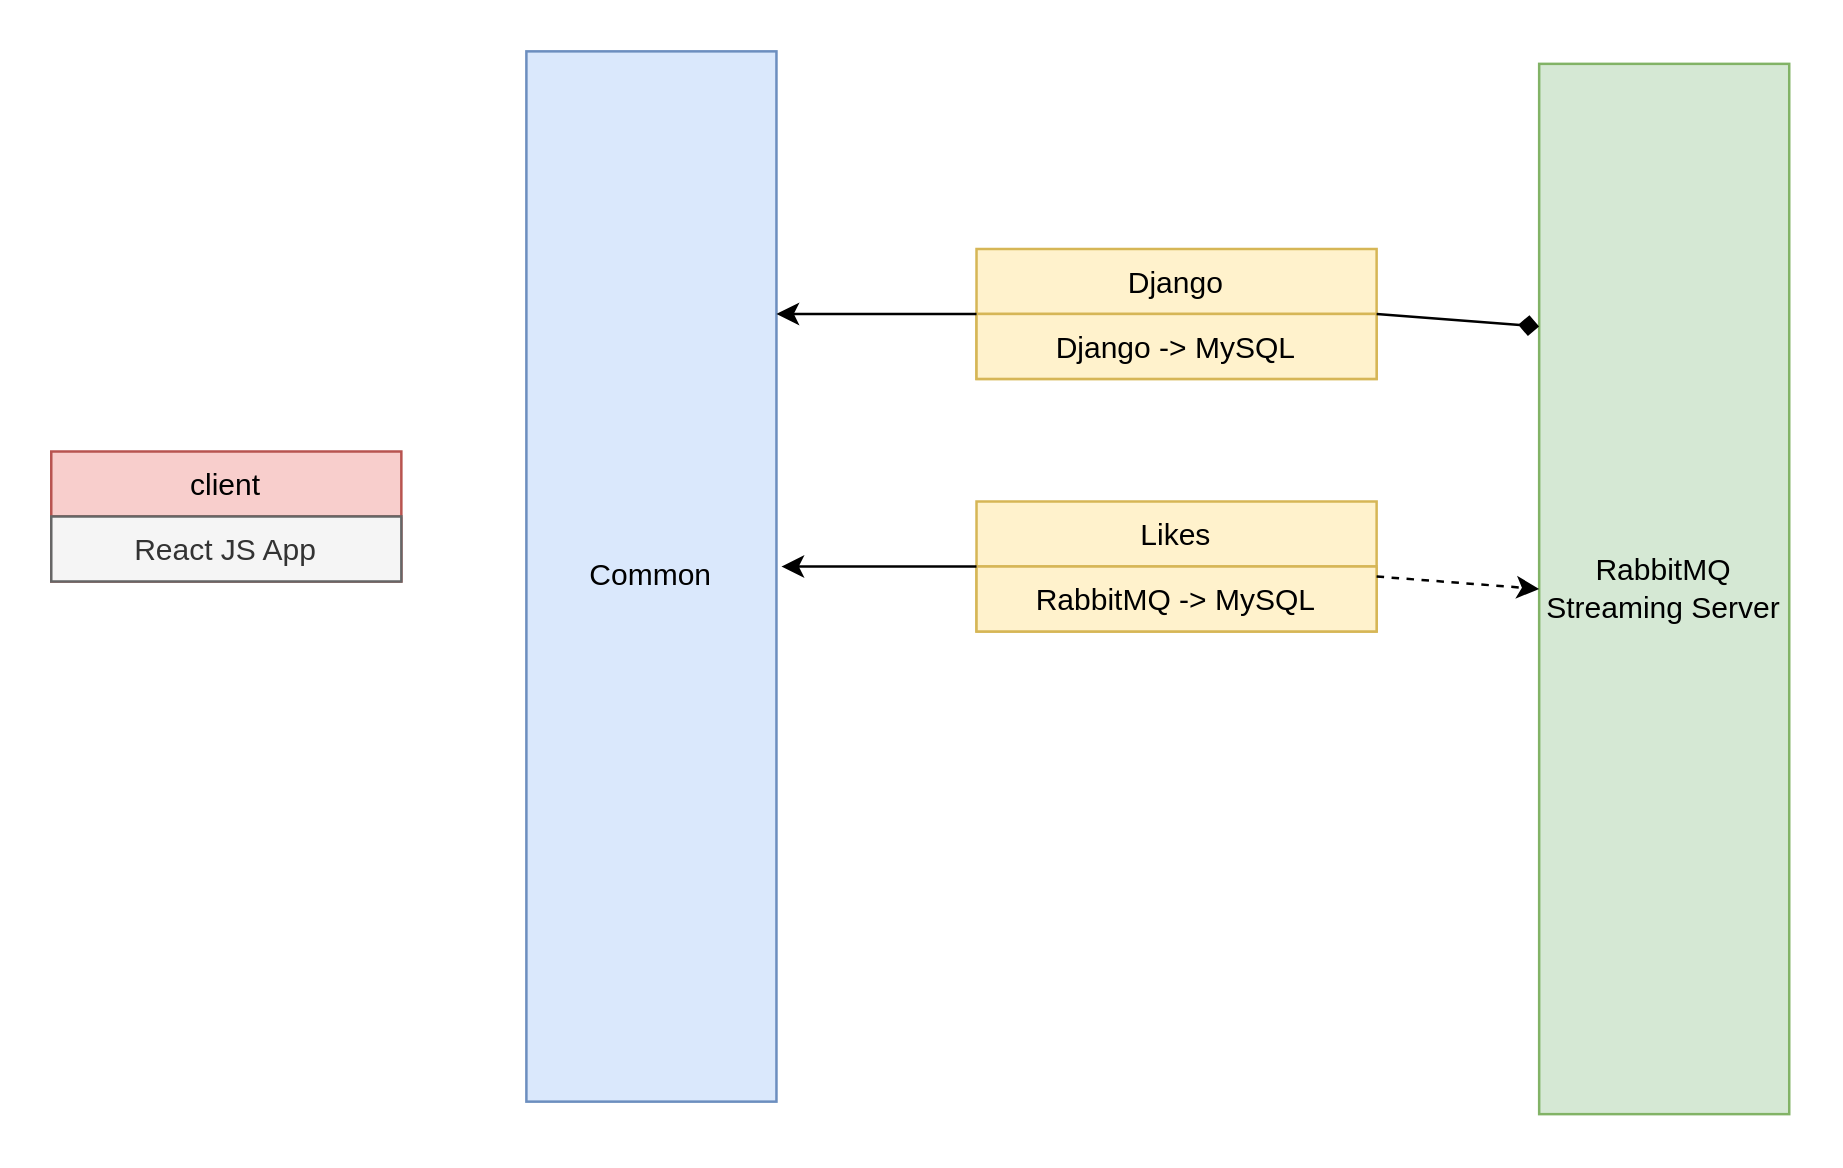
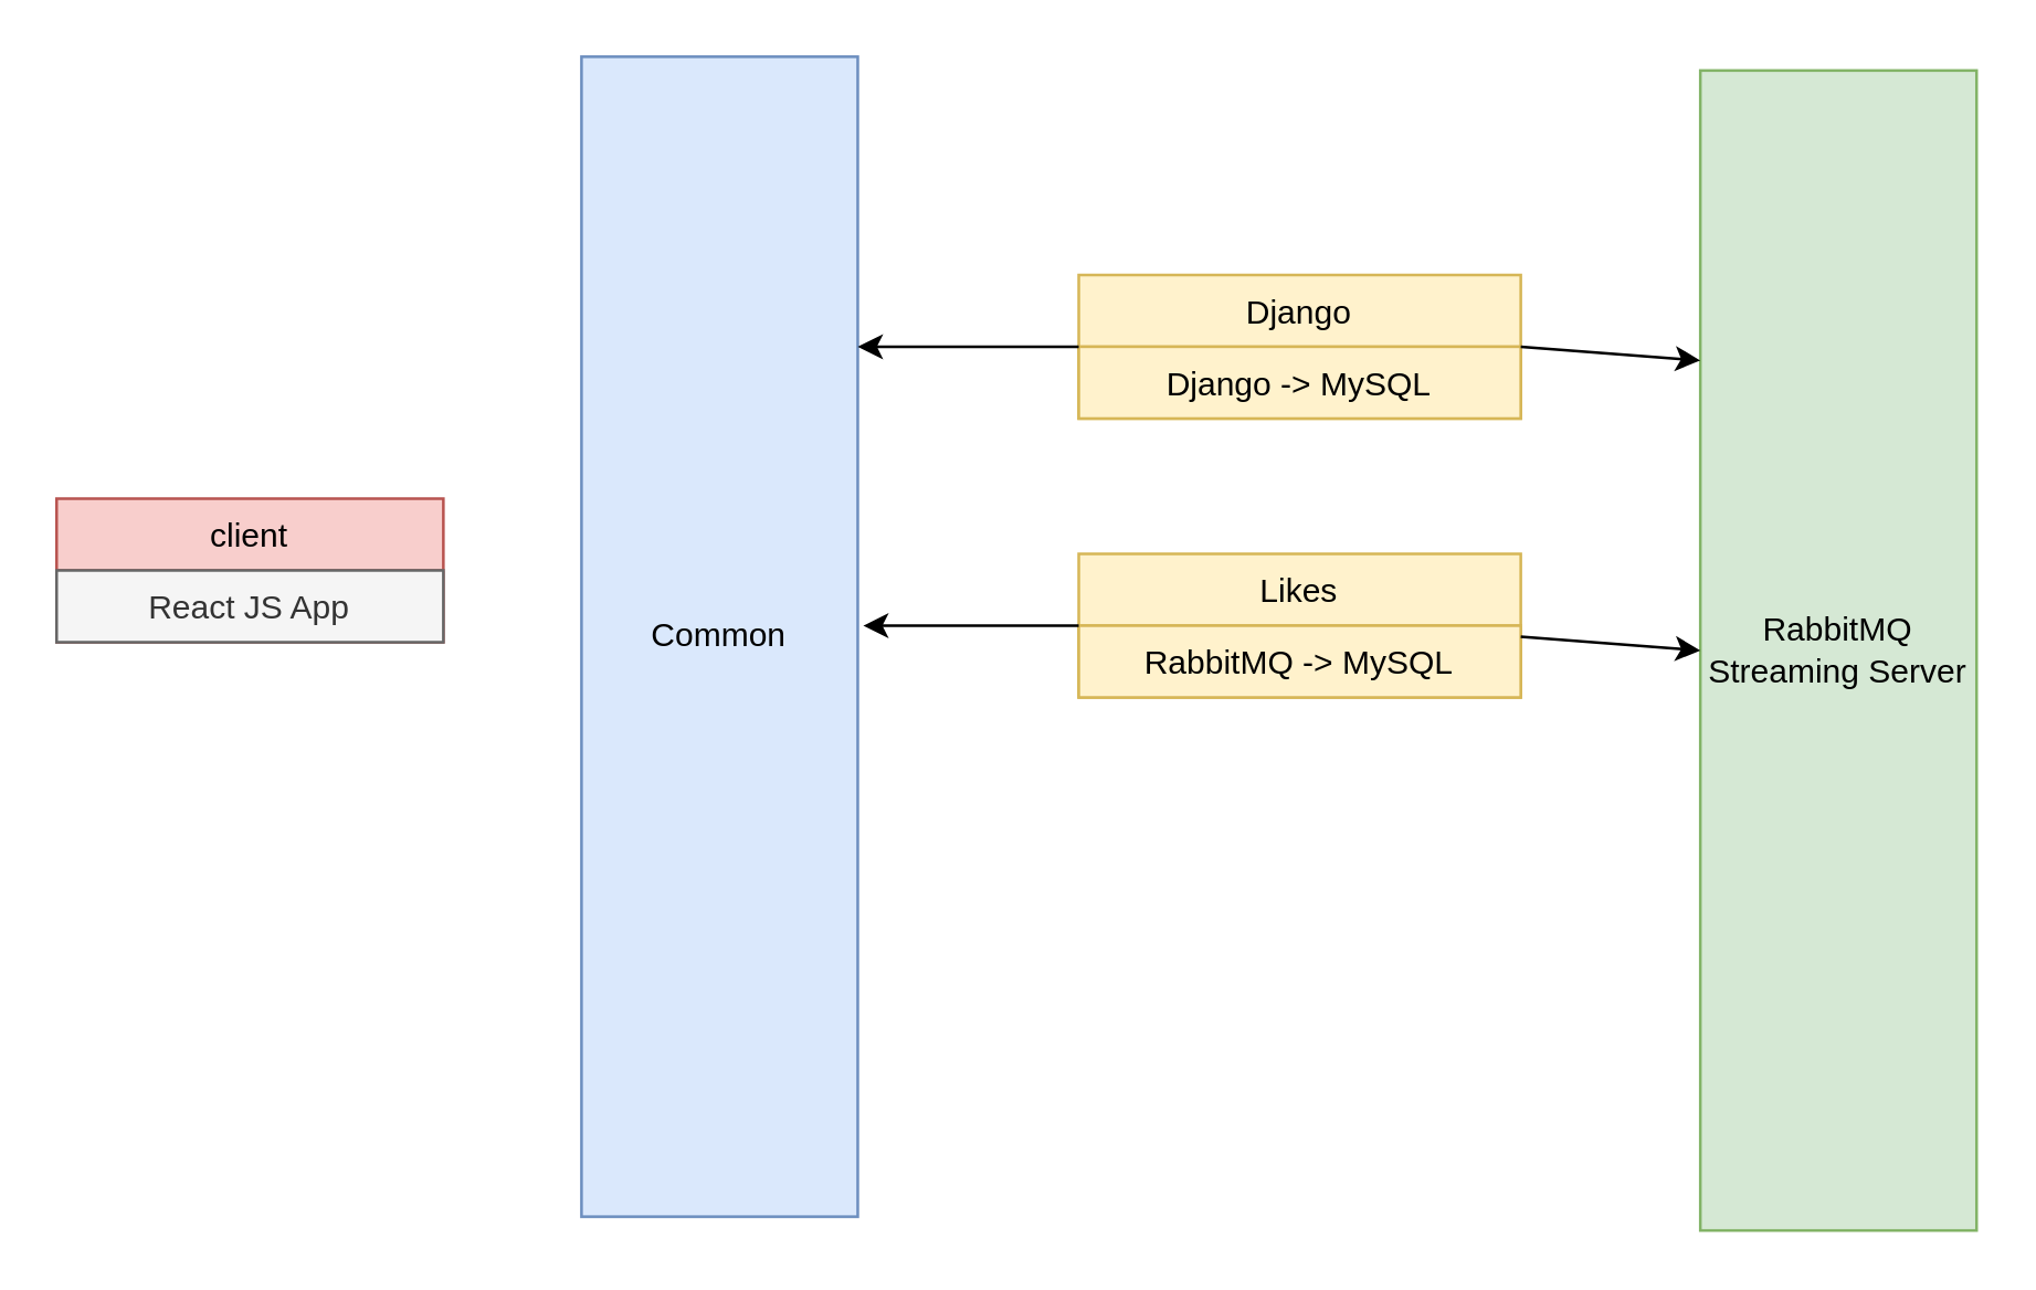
- <mxCell id="10" value="" style="endArrow=diamond;html=1;entryX=0;entryY=0.25;entryDx=0;entryDy=0;exitX=1;exitY=0.5;exitDx=0;exitDy=0;" edge="1" parent="1" source="4" target="9"><mxGeometry width="50" height="50" relative="1" as="geometry"><mxPoint x="390" y="250" as="sourcePoint" /><mxPoint x="440" y="200" as="targetPoint" /></mxGeometry></mxCell>
+ <mxCell id="10" value="" style="endArrow=classic;html=1;entryX=0;entryY=0.25;entryDx=0;entryDy=0;exitX=1;exitY=0.5;exitDx=0;exitDy=0;" edge="1" parent="1" source="4" target="9"><mxGeometry width="50" height="50" relative="1" as="geometry"><mxPoint x="390" y="250" as="sourcePoint" /><mxPoint x="440" y="200" as="targetPoint" /></mxGeometry></mxCell>
- <mxCell id="11" value="" style="endArrow=classic;html=1;entryX=0;entryY=0.5;entryDx=0;entryDy=0;exitX=1;exitY=0.154;exitDx=0;exitDy=0;exitPerimeter=0;dashed=1;" edge="1" parent="1" source="7" target="9"><mxGeometry width="50" height="50" relative="1" as="geometry"><mxPoint x="390" y="220" as="sourcePoint" /><mxPoint x="440" y="170" as="targetPoint" /></mxGeometry></mxCell>
+ <mxCell id="11" value="" style="endArrow=classic;html=1;entryX=0;entryY=0.5;entryDx=0;entryDy=0;exitX=1;exitY=0.154;exitDx=0;exitDy=0;exitPerimeter=0;" edge="1" parent="1" source="7" target="9"><mxGeometry width="50" height="50" relative="1" as="geometry"><mxPoint x="390" y="220" as="sourcePoint" /><mxPoint x="440" y="170" as="targetPoint" /></mxGeometry></mxCell>
